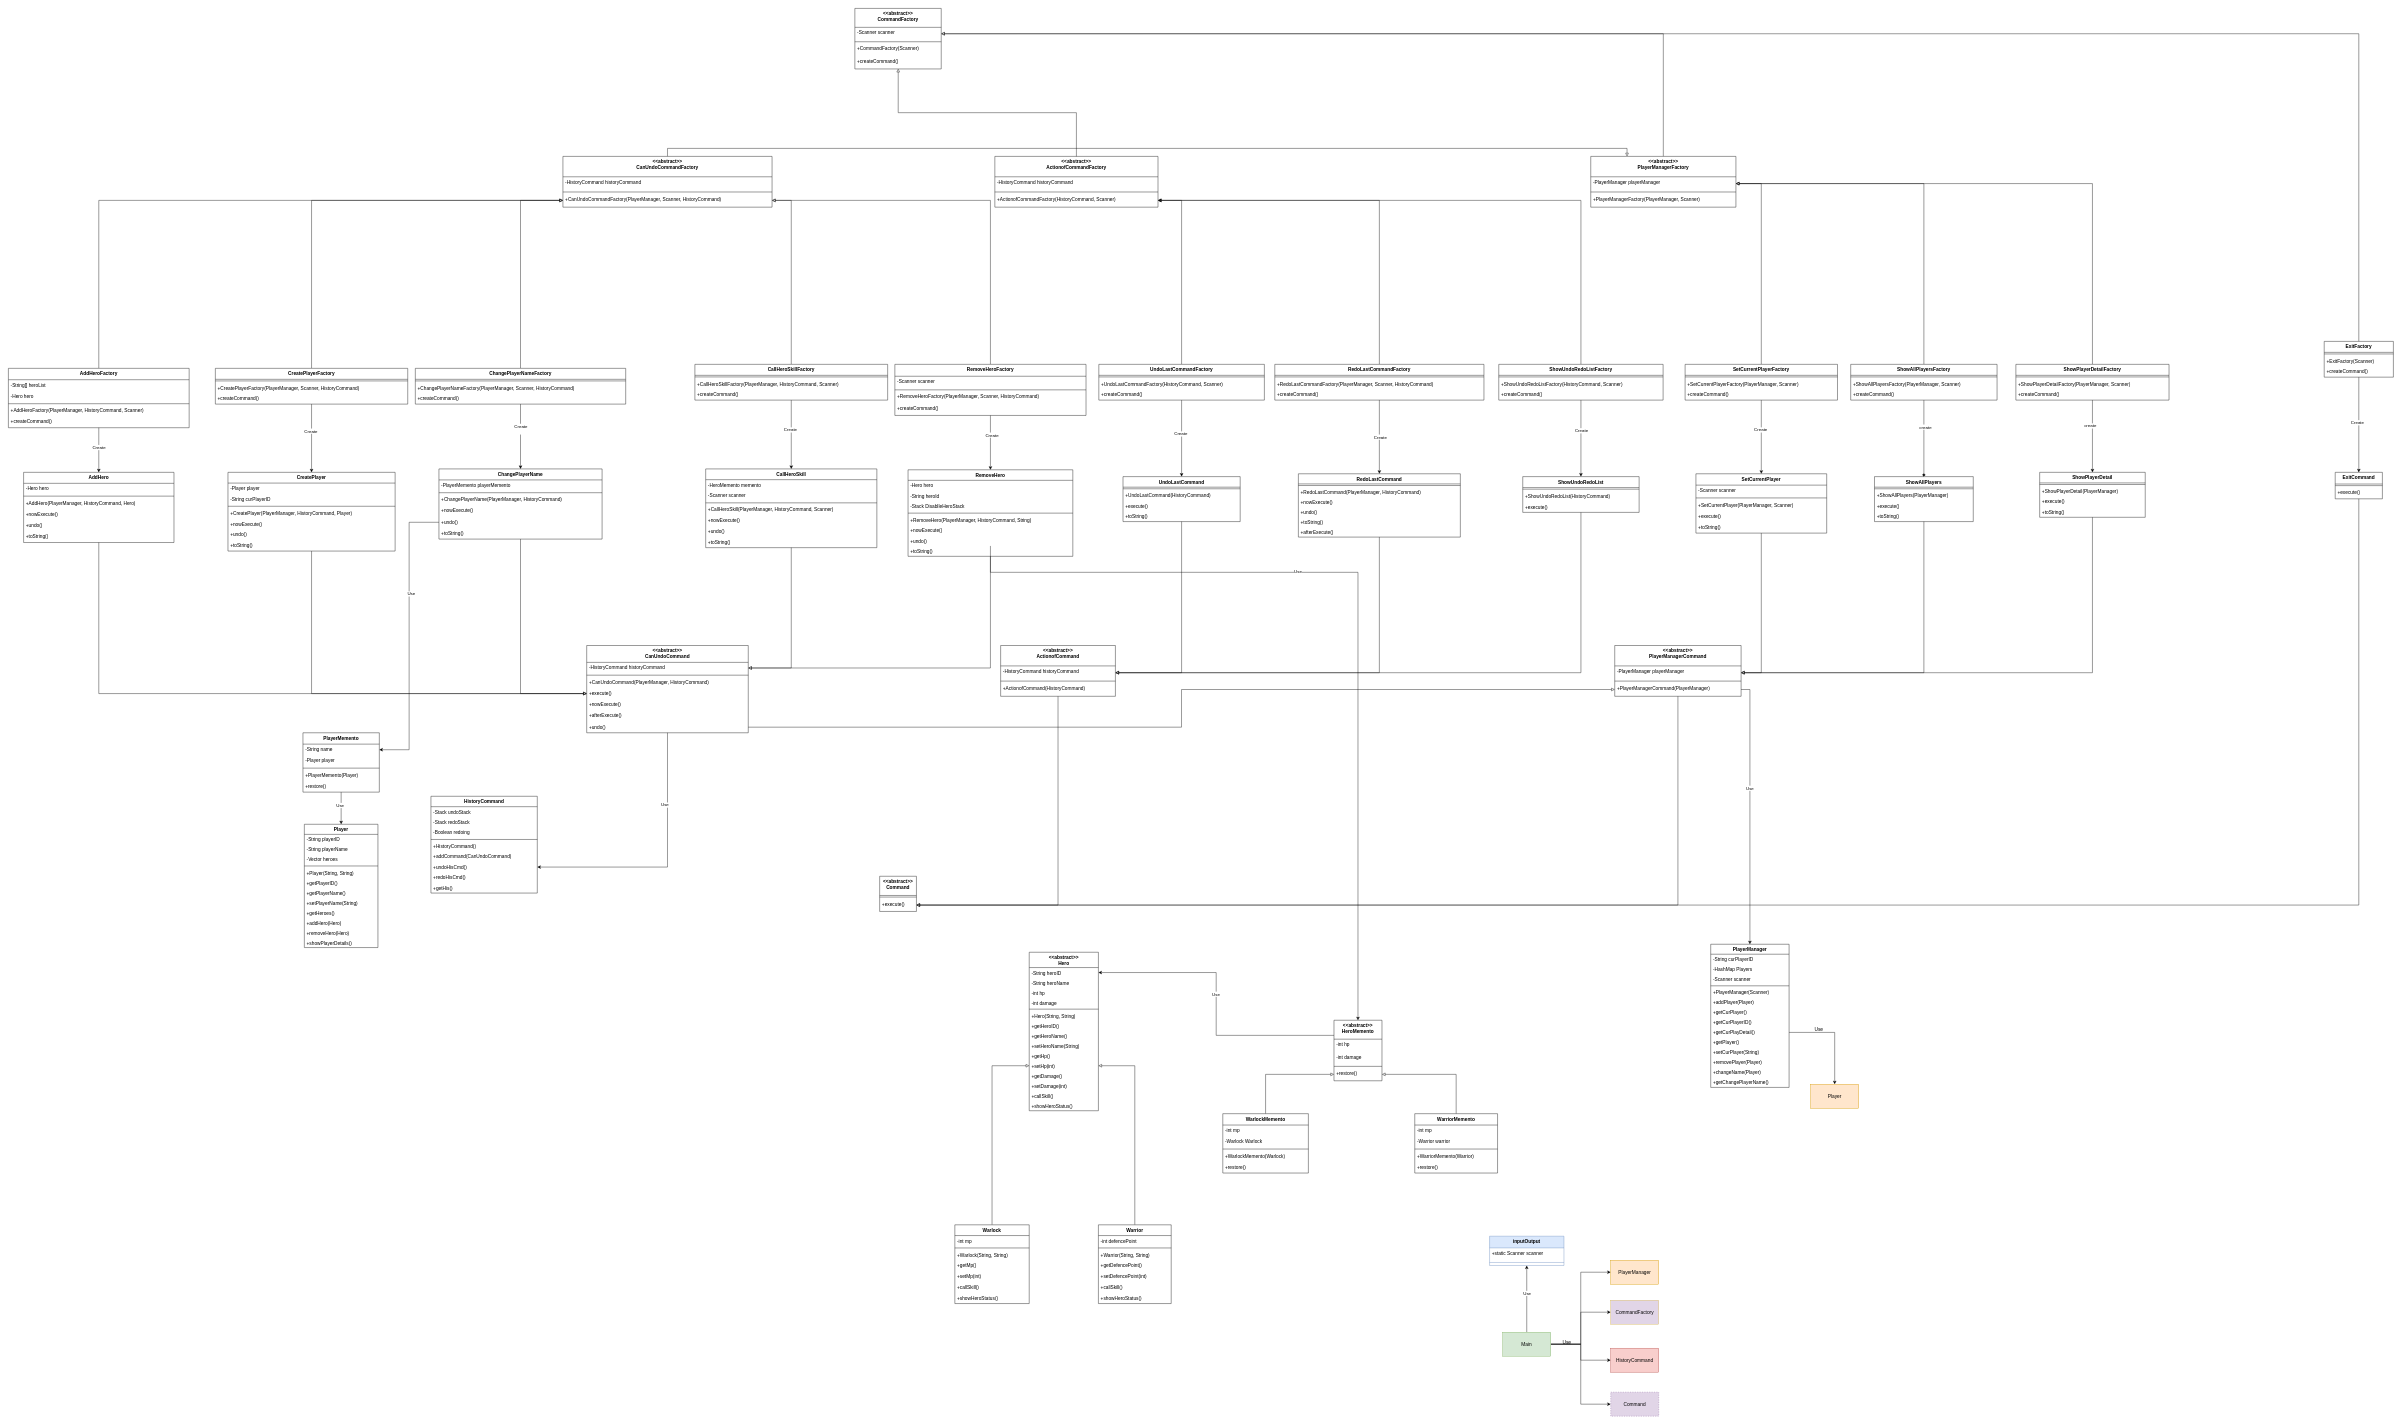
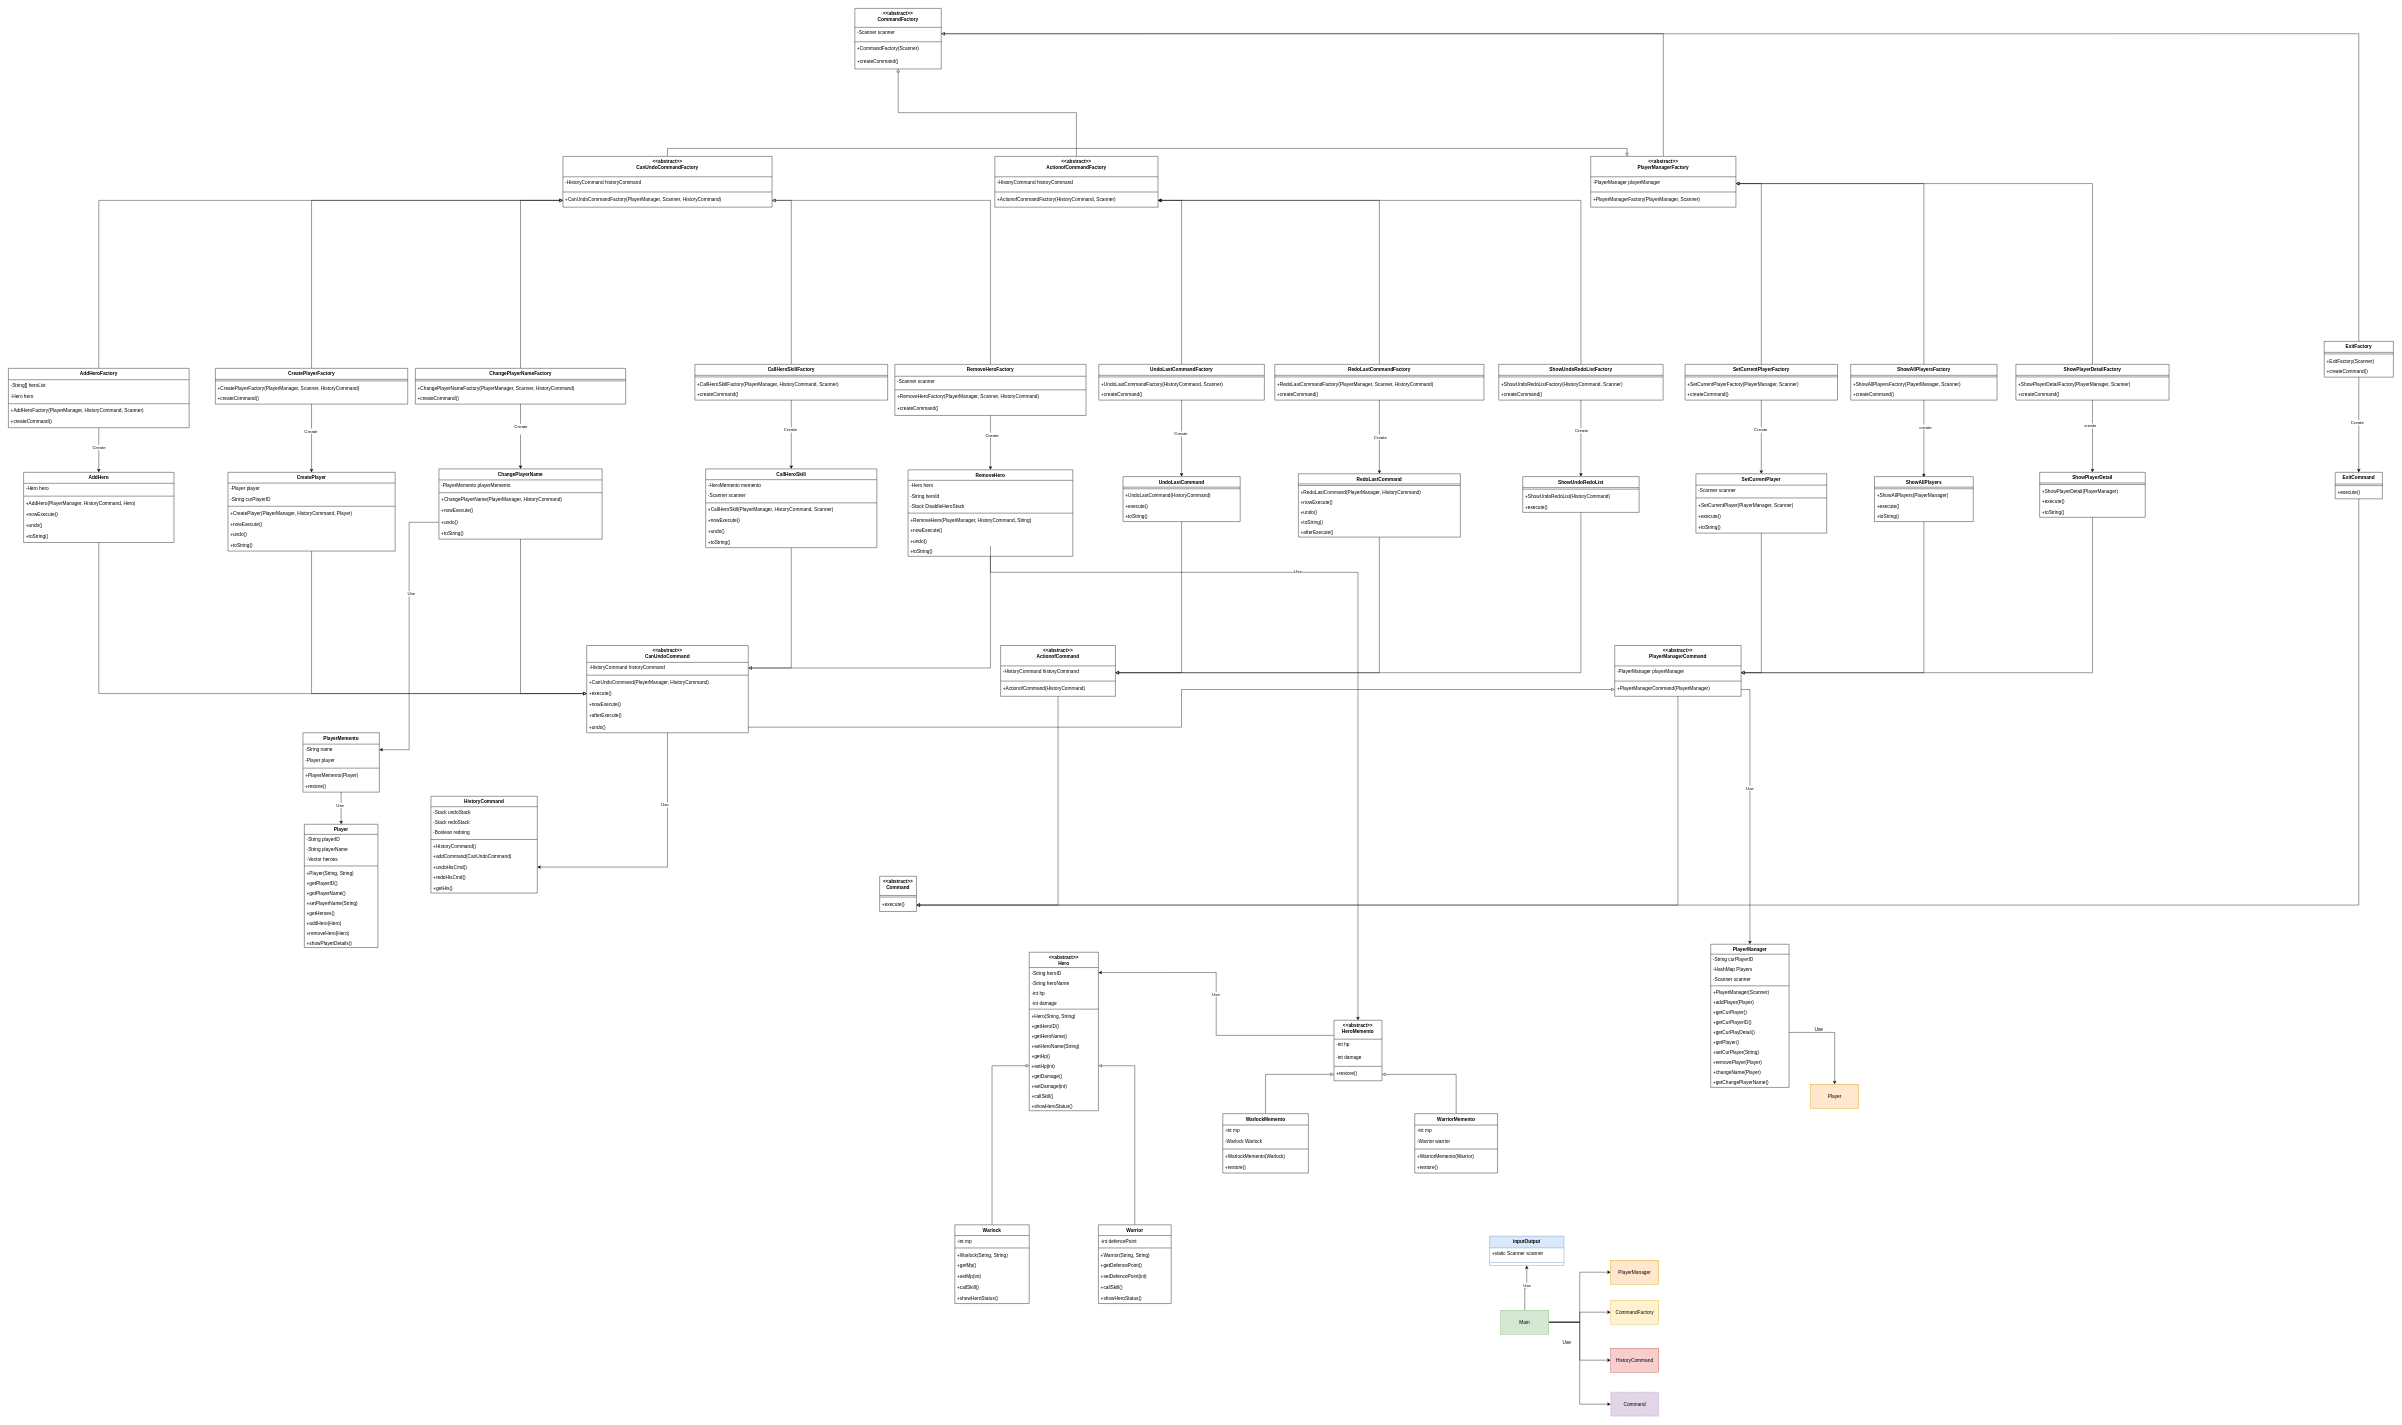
- <mxCell id="339" value="CommandFactory" style="rounded=0;whiteSpace=wrap;html=1;fillColor=#e1d5e7;strokeColor=#d6b656;" vertex="1" parent="1"><mxGeometry x="4027" y="3250" width="120" height="60" as="geometry" /></mxCell>
+ <mxCell id="339" value="CommandFactory" style="rounded=0;whiteSpace=wrap;html=1;fillColor=#fff2cc;strokeColor=#d6b656;" vertex="1" parent="1"><mxGeometry x="4027" y="3250" width="120" height="60" as="geometry" /></mxCell>
- <mxCell id="338" value="Main" style="rounded=0;whiteSpace=wrap;html=1;fillColor=#d5e8d4;strokeColor=#82b366;" vertex="1" parent="1"><mxGeometry x="3757" y="3330" width="120" height="60" as="geometry" /></mxCell>
+ <mxCell id="338" value="Main" style="rounded=0;whiteSpace=wrap;html=1;fillColor=#d5e8d4;strokeColor=#82b366;" vertex="1" parent="1"><mxGeometry x="3752" y="3275" width="120" height="60" as="geometry" /></mxCell>
